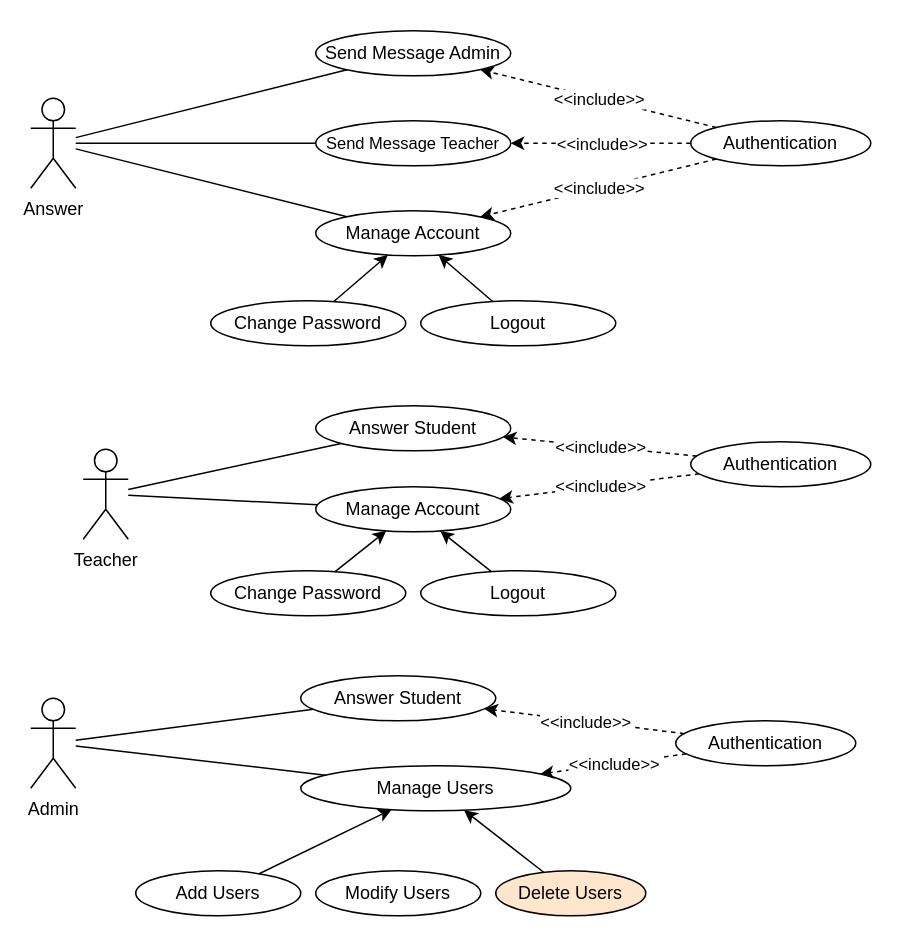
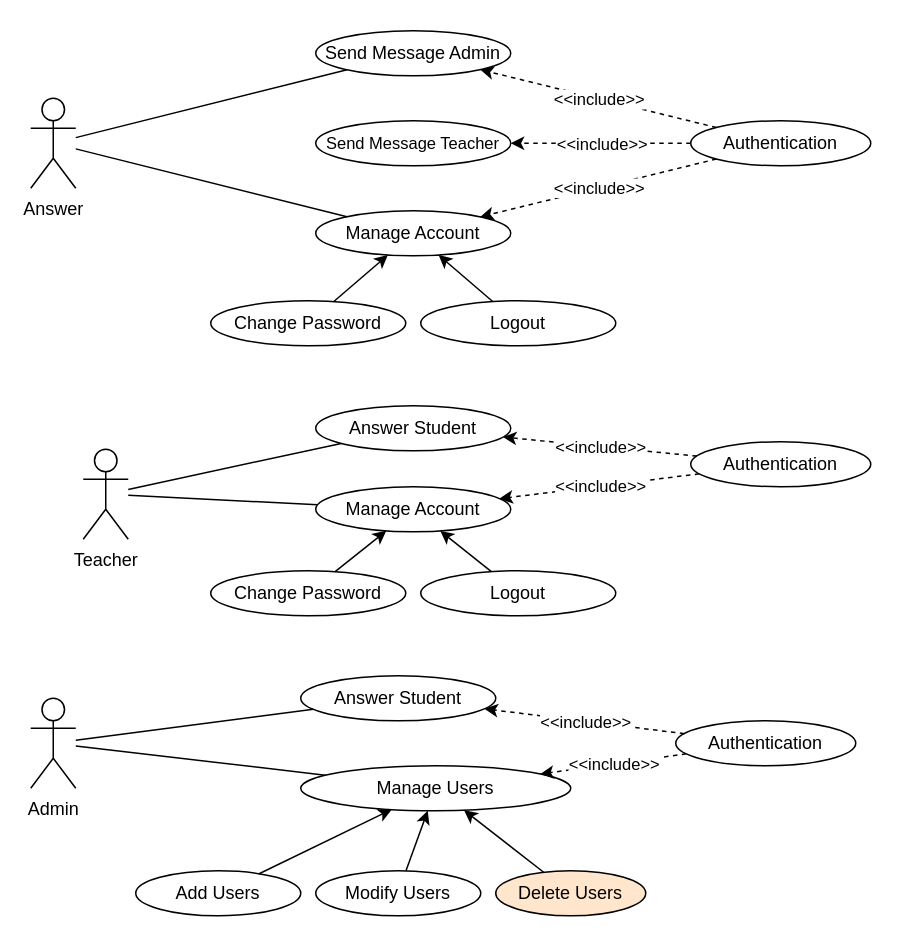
- <mxCell id="22" value="" style="endArrow=none;html=1;rounded=0;" parent="17" source="18" target="20" edge="1"><mxGeometry width="50" height="50" relative="1" as="geometry"><mxPoint x="30" y="30" as="sourcePoint" /><mxPoint x="440" y="100" as="targetPoint" /></mxGeometry></mxCell>
+ <mxCell id="52" value="" style="endArrow=classic;html=1;rounded=0;fontSize=11;" parent="36" source="48" target="39" edge="1"><mxGeometry width="50" height="50" relative="1" as="geometry"><mxPoint x="100" y="40" as="sourcePoint" /><mxPoint x="150" y="-10" as="targetPoint" /></mxGeometry></mxCell>
